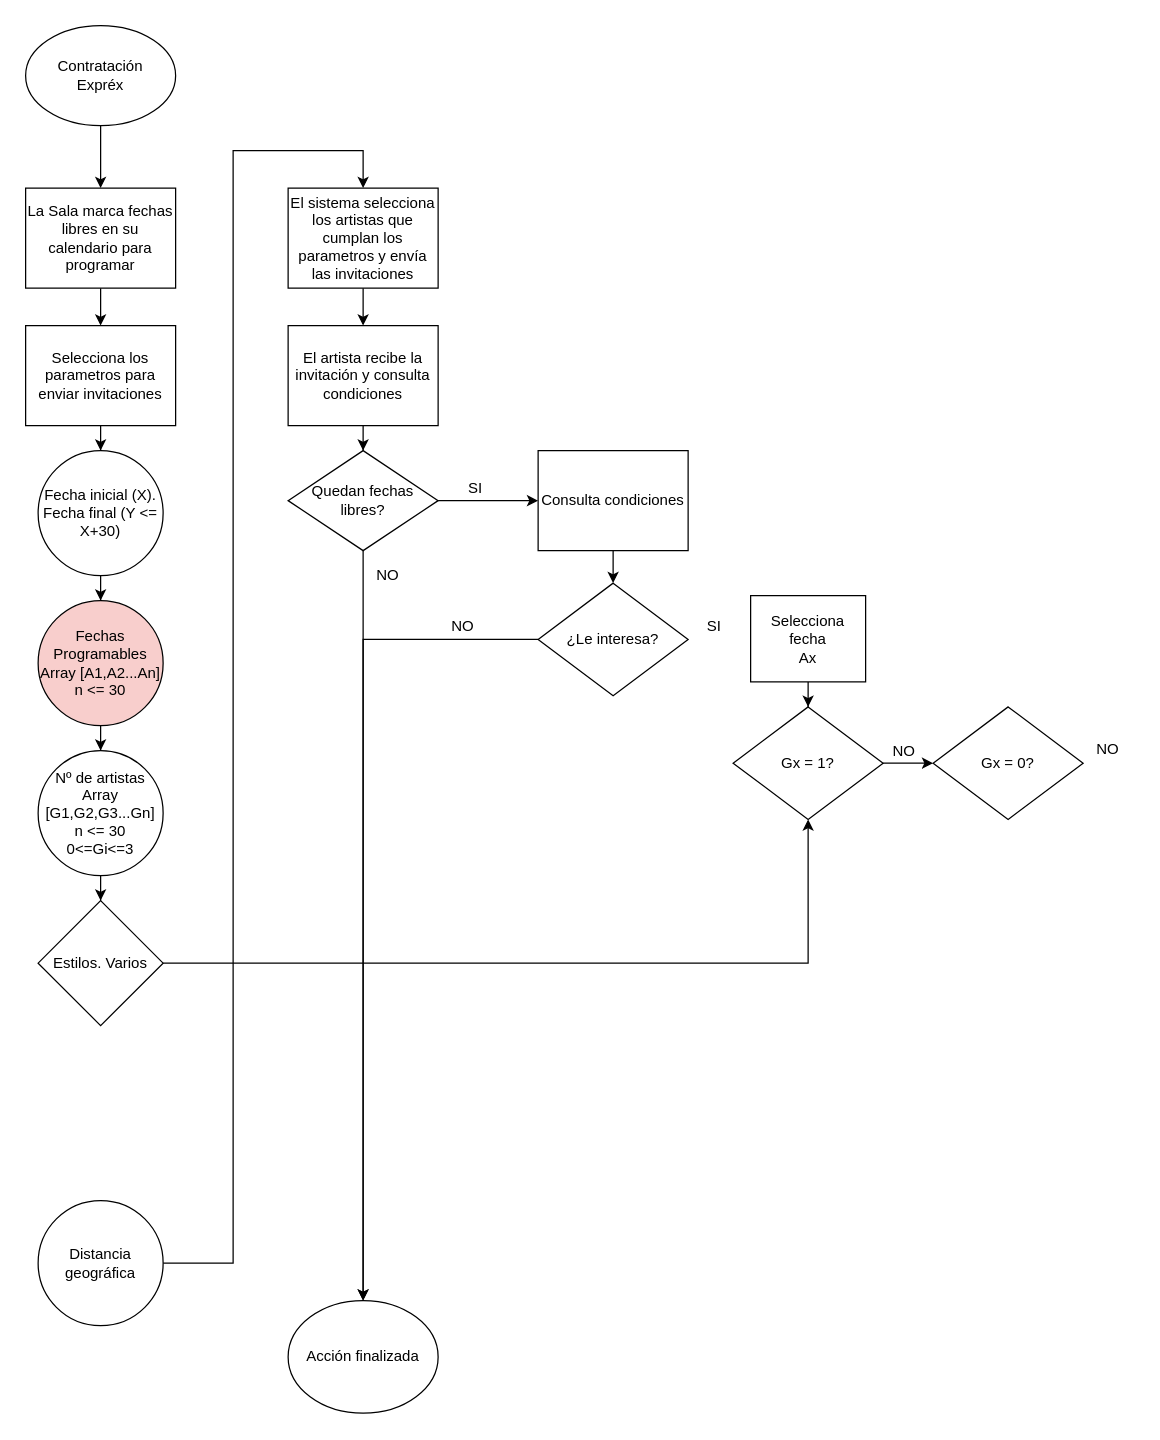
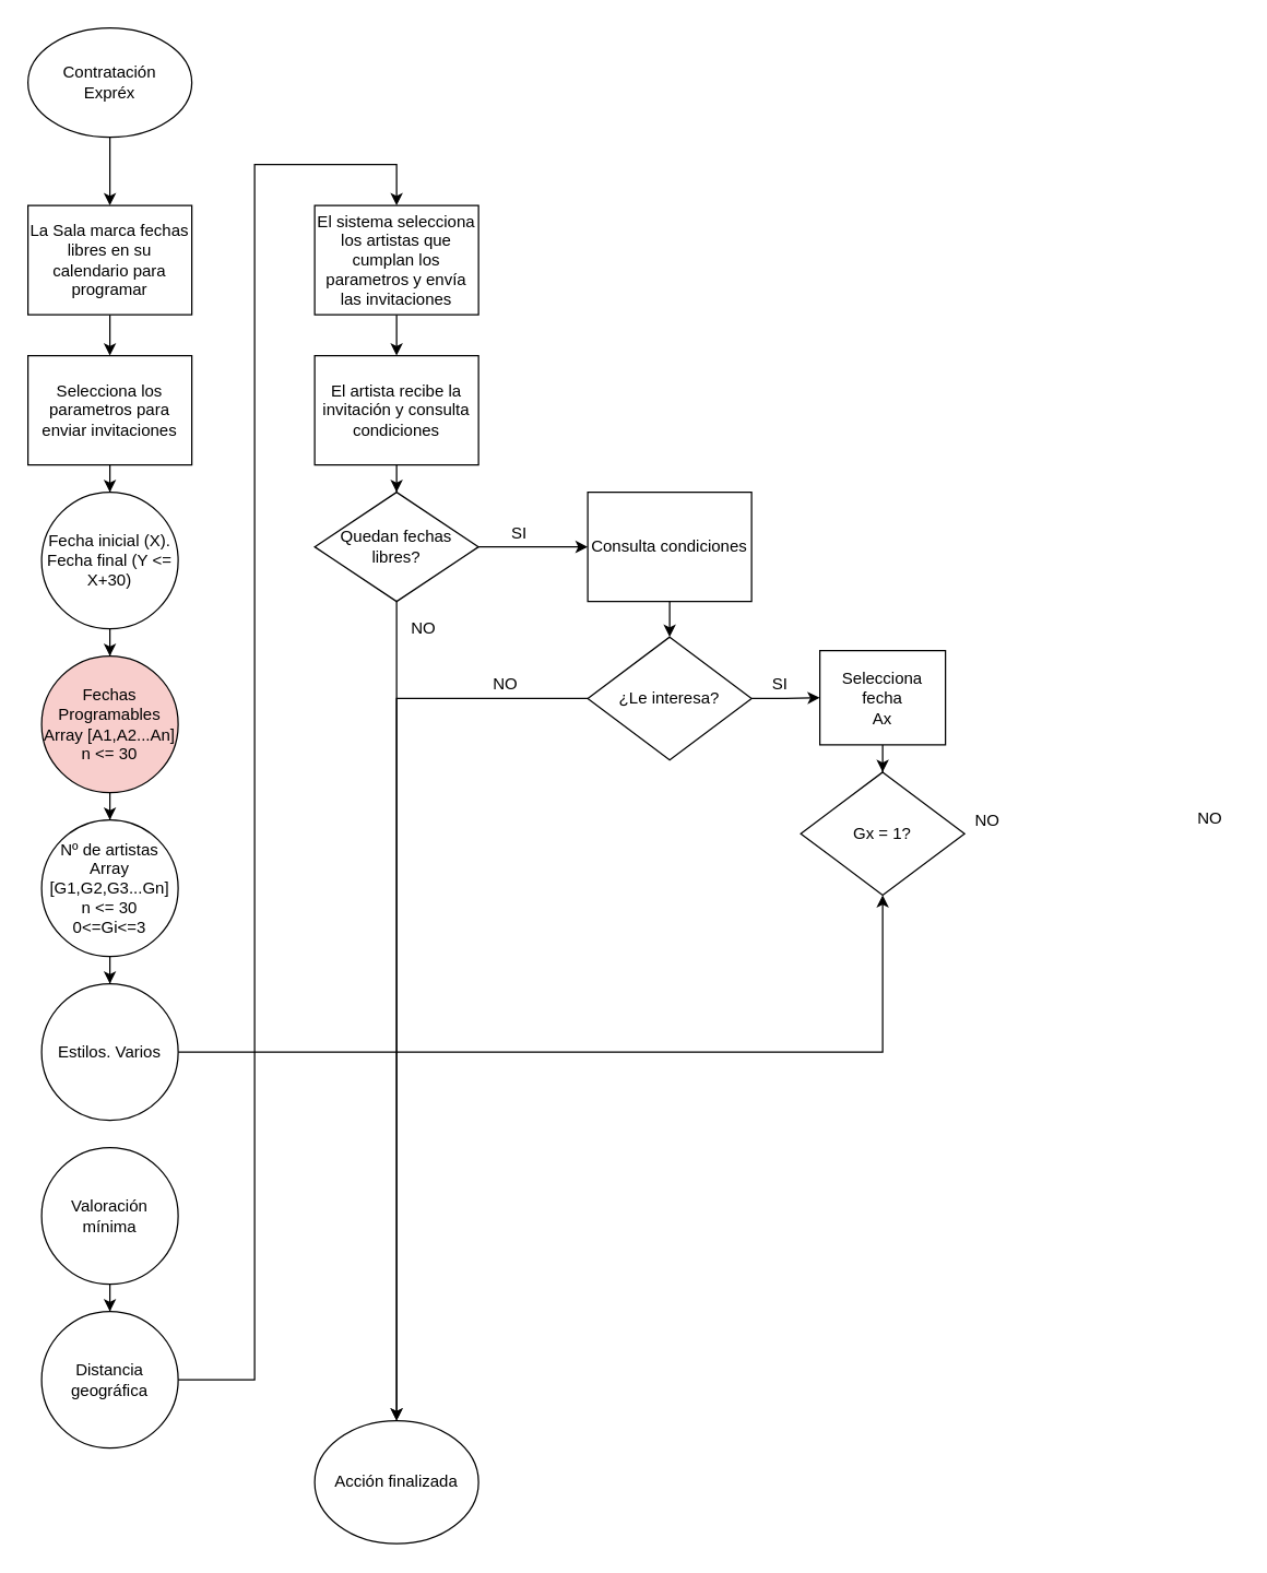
+ <mxCell id="30" value="" style="edgeStyle=orthogonalEdgeStyle;rounded=0;html=1;jettySize=auto;orthogonalLoop=1;" parent="1" source="31" target="33" edge="1"><mxGeometry relative="1" as="geometry" /></mxCell>
- <mxCell id="34" value="" style="edgeStyle=orthogonalEdgeStyle;rounded=0;html=1;jettySize=auto;orthogonalLoop=1;" parent="1" source="35" target="36" edge="1"><mxGeometry relative="1" as="geometry" /></mxCell>
- <mxCell id="36" value="Gx = 0?" style="rhombus;whiteSpace=wrap;html=1;" parent="1" vertex="1"><mxGeometry x="746" y="565" width="120" height="90" as="geometry" /></mxCell>
- <mxCell id="15" value="Estilos. Varios" style="rhombus;whiteSpace=wrap;html=1;aspect=fixed;" parent="1" vertex="1"><mxGeometry x="30" y="720" width="100" height="100" as="geometry" /></mxCell>
+ <mxCell id="15" value="Estilos. Varios" style="ellipse;whiteSpace=wrap;html=1;aspect=fixed;" parent="1" vertex="1"><mxGeometry x="30" y="720" width="100" height="100" as="geometry" /></mxCell>
+ <mxCell id="17" value="Valoración mínima" style="ellipse;whiteSpace=wrap;html=1;aspect=fixed;" parent="1" vertex="1"><mxGeometry x="30" y="840" width="100" height="100" as="geometry" /></mxCell>
+ <mxCell id="16" value="" style="edgeStyle=orthogonalEdgeStyle;rounded=0;html=1;jettySize=auto;orthogonalLoop=1;" parent="1" source="17" target="19" edge="1"><mxGeometry relative="1" as="geometry" /></mxCell>
